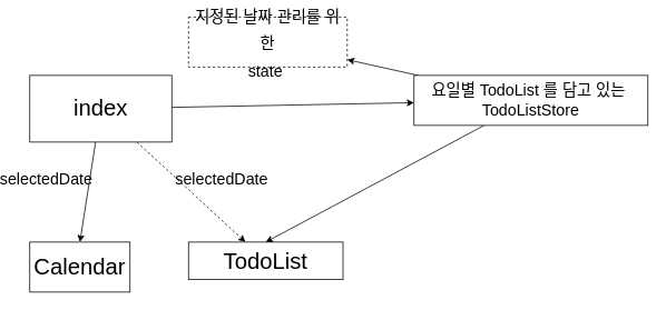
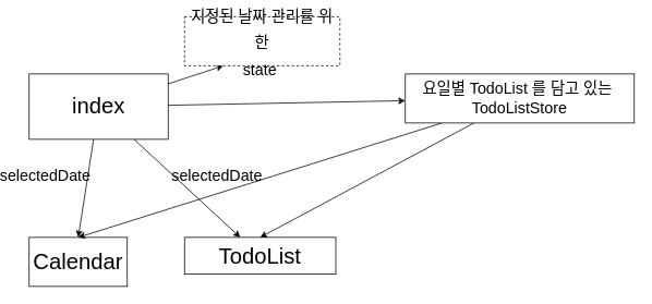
- <mxCell id="12" style="edgeStyle=none;html=1;fontSize=19;" edge="1" parent="1" source="14" target="9"><mxGeometry relative="1" as="geometry" /></mxCell>
+ <mxCell id="12" style="edgeStyle=none;html=1;entryX=0.5;entryY=0;entryDx=0;entryDy=0;fontSize=19;" edge="1" parent="1" source="14" target="7"><mxGeometry relative="1" as="geometry" /></mxCell>
+ <mxCell id="4" style="edgeStyle=none;html=1;entryX=0.25;entryY=1;entryDx=0;entryDy=0;fontSize=19;" edge="1" parent="1" source="6" target="9"><mxGeometry relative="1" as="geometry" /></mxCell>
- <mxCell id="3" style="edgeStyle=none;html=1;fontSize=19;dashed=1;" edge="1" parent="1" source="6" target="8"><mxGeometry relative="1" as="geometry" /></mxCell>
+ <mxCell id="3" style="edgeStyle=none;html=1;fontSize=19;" edge="1" parent="1" source="6" target="8"><mxGeometry relative="1" as="geometry" /></mxCell>
